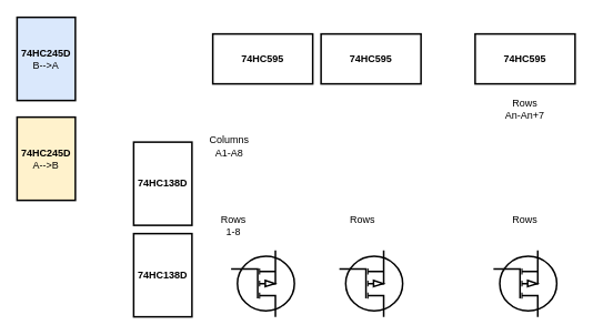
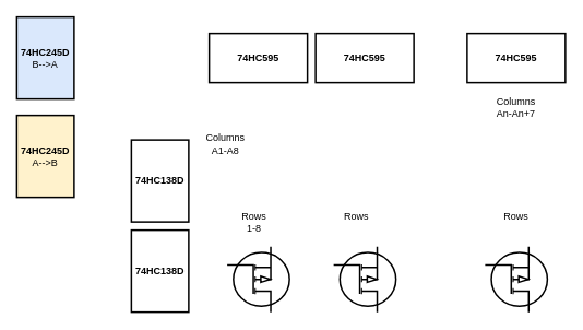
- <mxCell id="13" value="Rows An-An+7" style="text;html=1;strokeColor=none;fillColor=none;align=center;verticalAlign=middle;whiteSpace=wrap;rounded=0;" vertex="1" parent="1"><mxGeometry x="605" y="120" width="50" height="20" as="geometry" /></mxCell>
+ <mxCell id="13" value="Columns An-An+7" style="text;html=1;strokeColor=none;fillColor=none;align=center;verticalAlign=middle;whiteSpace=wrap;rounded=0;" vertex="1" parent="1"><mxGeometry x="605" y="120" width="50" height="20" as="geometry" /></mxCell>
- <mxCell id="14" value="&lt;div&gt;Rows&lt;/div&gt;&lt;div&gt;1-8&lt;/div&gt;" style="text;html=1;strokeColor=none;fillColor=none;align=center;verticalAlign=middle;whiteSpace=wrap;rounded=0;" vertex="1" parent="1"><mxGeometry x="260" y="260" width="40" height="20" as="geometry" /></mxCell>
+ <mxCell id="14" value="&lt;div&gt;Rows&lt;/div&gt;&lt;div&gt;1-8&lt;/div&gt;" style="text;html=1;strokeColor=none;fillColor=none;align=center;verticalAlign=middle;whiteSpace=wrap;rounded=0;" vertex="1" parent="1"><mxGeometry x="290" y="260" width="40" height="20" as="geometry" /></mxCell>
